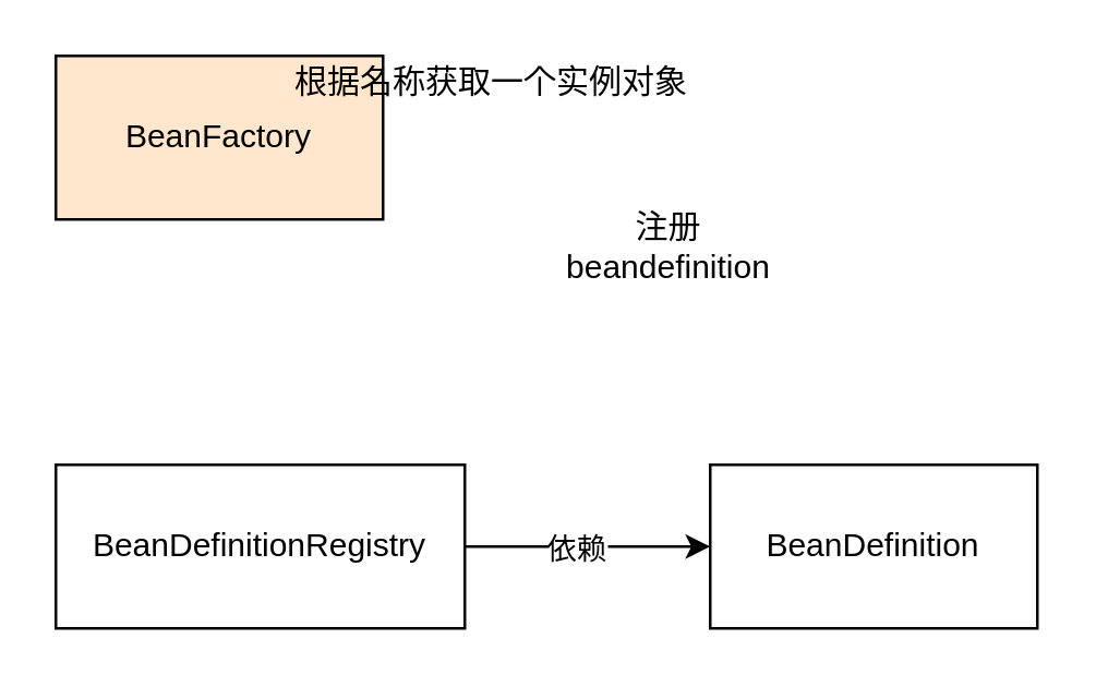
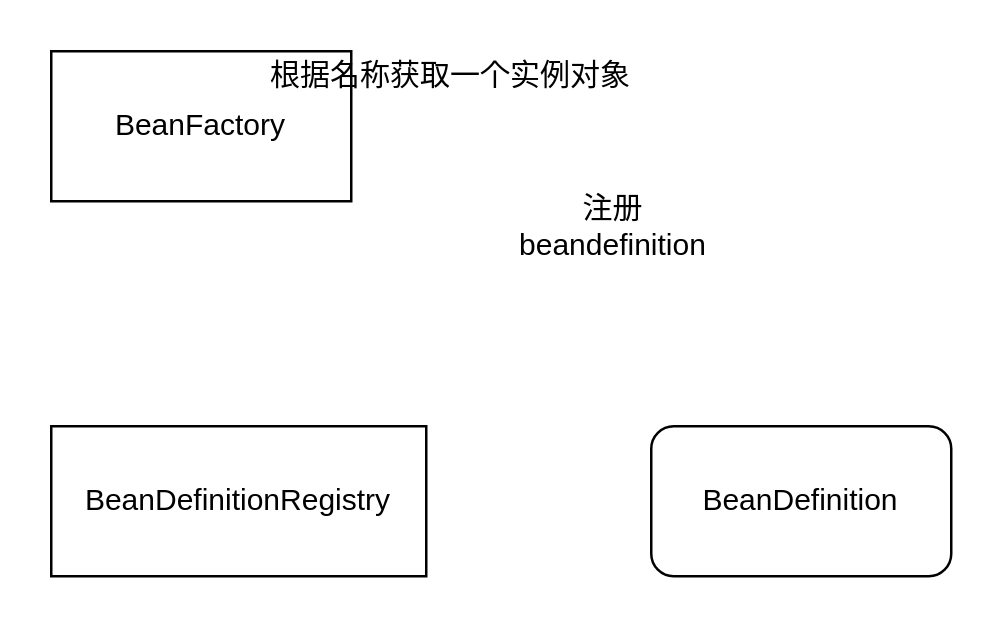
- <mxCell id="2" value="BeanFactory" style="rounded=0;whiteSpace=wrap;html=1;fillColor=#ffe6cc;" vertex="1" parent="1"><mxGeometry x="20" y="20" width="120" height="60" as="geometry" /></mxCell>
+ <mxCell id="2" value="BeanFactory" style="rounded=0;whiteSpace=wrap;html=1;" vertex="1" parent="1"><mxGeometry x="20" y="20" width="120" height="60" as="geometry" /></mxCell>
- <mxCell id="4" style="edgeStyle=orthogonalEdgeStyle;rounded=0;orthogonalLoop=1;jettySize=auto;html=1;exitX=1;exitY=0.5;exitDx=0;exitDy=0;entryX=0;entryY=0.5;entryDx=0;entryDy=0;" edge="1" parent="1" source="6" target="7"><mxGeometry relative="1" as="geometry" /></mxCell>
- <mxCell id="5" value="依赖" style="edgeLabel;html=1;align=center;verticalAlign=middle;resizable=0;points=[];" vertex="1" connectable="0" parent="4"><mxGeometry x="-0.111" y="1" relative="1" as="geometry"><mxPoint y="1" as="offset" /></mxGeometry></mxCell>
- <mxCell id="7" value="BeanDefinition" style="rounded=0;whiteSpace=wrap;html=1;" vertex="1" parent="1"><mxGeometry x="260" y="170" width="120" height="60" as="geometry" /></mxCell>
+ <mxCell id="7" value="BeanDefinition" style="whiteSpace=wrap;html=1;rounded=1;" vertex="1" parent="1"><mxGeometry x="260" y="170" width="120" height="60" as="geometry" /></mxCell>
